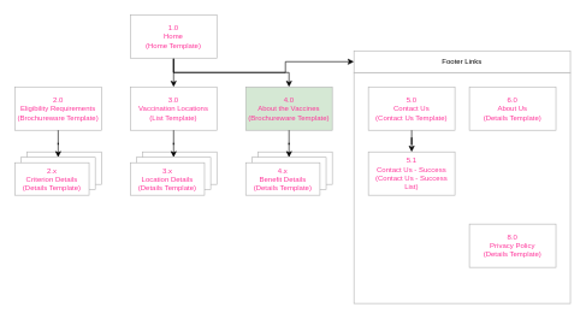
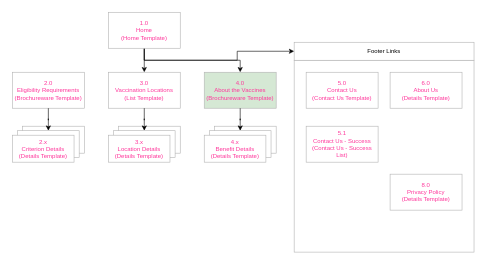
- <mxCell id="28" value="" style="edgeStyle=orthogonalEdgeStyle;rounded=0;orthogonalLoop=1;jettySize=auto;html=1;fontSize=10;fontColor=#FF3399;entryX=0.5;entryY=0;entryDx=0;entryDy=0;" parent="1" source="25" target="27" edge="1"><mxGeometry relative="1" as="geometry"><mxPoint x="430" y="190" as="sourcePoint" /><mxPoint x="430" y="227.5" as="targetPoint" /></mxGeometry></mxCell>
- <mxCell id="30" value="8.0&lt;br&gt;Privacy Policy&lt;br&gt;(Details Template)" style="rounded=0;whiteSpace=wrap;html=1;strokeColor=#B3B3B3;fontSize=10;fontColor=#FF3399;align=center;" parent="1" vertex="1"><mxGeometry x="650" y="310" width="120" height="60" as="geometry" /></mxCell>
+ <mxCell id="30" value="8.0&lt;br&gt;Privacy Policy&lt;br&gt;(Details Template)" style="rounded=0;whiteSpace=wrap;html=1;strokeColor=#B3B3B3;fontSize=10;fontColor=#FF3399;align=center;" parent="1" vertex="1"><mxGeometry x="650" y="290" width="120" height="60" as="geometry" /></mxCell>
